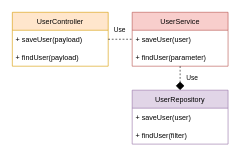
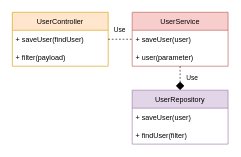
- <mxCell id="3" value="+ saveUser(payload)" style="text;strokeColor=none;fillColor=none;align=left;verticalAlign=middle;spacingLeft=4;spacingRight=4;overflow=hidden;points=[[0,0.5],[1,0.5]];portConstraint=eastwest;rotatable=0;" parent="2" vertex="1"><mxGeometry y="30" width="160" height="30" as="geometry" /></mxCell>
+ <mxCell id="3" value="+ saveUser(findUser)" style="text;strokeColor=none;fillColor=none;align=left;verticalAlign=middle;spacingLeft=4;spacingRight=4;overflow=hidden;points=[[0,0.5],[1,0.5]];portConstraint=eastwest;rotatable=0;" parent="2" vertex="1"><mxGeometry y="30" width="160" height="30" as="geometry" /></mxCell>
- <mxCell id="4" value="+ findUser(payload)" style="text;strokeColor=none;fillColor=none;align=left;verticalAlign=middle;spacingLeft=4;spacingRight=4;overflow=hidden;points=[[0,0.5],[1,0.5]];portConstraint=eastwest;rotatable=0;" parent="2" vertex="1"><mxGeometry y="60" width="160" height="30" as="geometry" /></mxCell>
+ <mxCell id="4" value="+ filter(payload)" style="text;strokeColor=none;fillColor=none;align=left;verticalAlign=middle;spacingLeft=4;spacingRight=4;overflow=hidden;points=[[0,0.5],[1,0.5]];portConstraint=eastwest;rotatable=0;" parent="2" vertex="1"><mxGeometry y="60" width="160" height="30" as="geometry" /></mxCell>
- <mxCell id="7" value="+ findUser(parameter)" style="text;strokeColor=none;fillColor=none;align=left;verticalAlign=middle;spacingLeft=4;spacingRight=4;overflow=hidden;points=[[0,0.5],[1,0.5]];portConstraint=eastwest;rotatable=0;" parent="5" vertex="1"><mxGeometry y="60" width="160" height="30" as="geometry" /></mxCell>
+ <mxCell id="7" value="+ user(parameter)" style="text;strokeColor=none;fillColor=none;align=left;verticalAlign=middle;spacingLeft=4;spacingRight=4;overflow=hidden;points=[[0,0.5],[1,0.5]];portConstraint=eastwest;rotatable=0;" parent="5" vertex="1"><mxGeometry y="60" width="160" height="30" as="geometry" /></mxCell>
